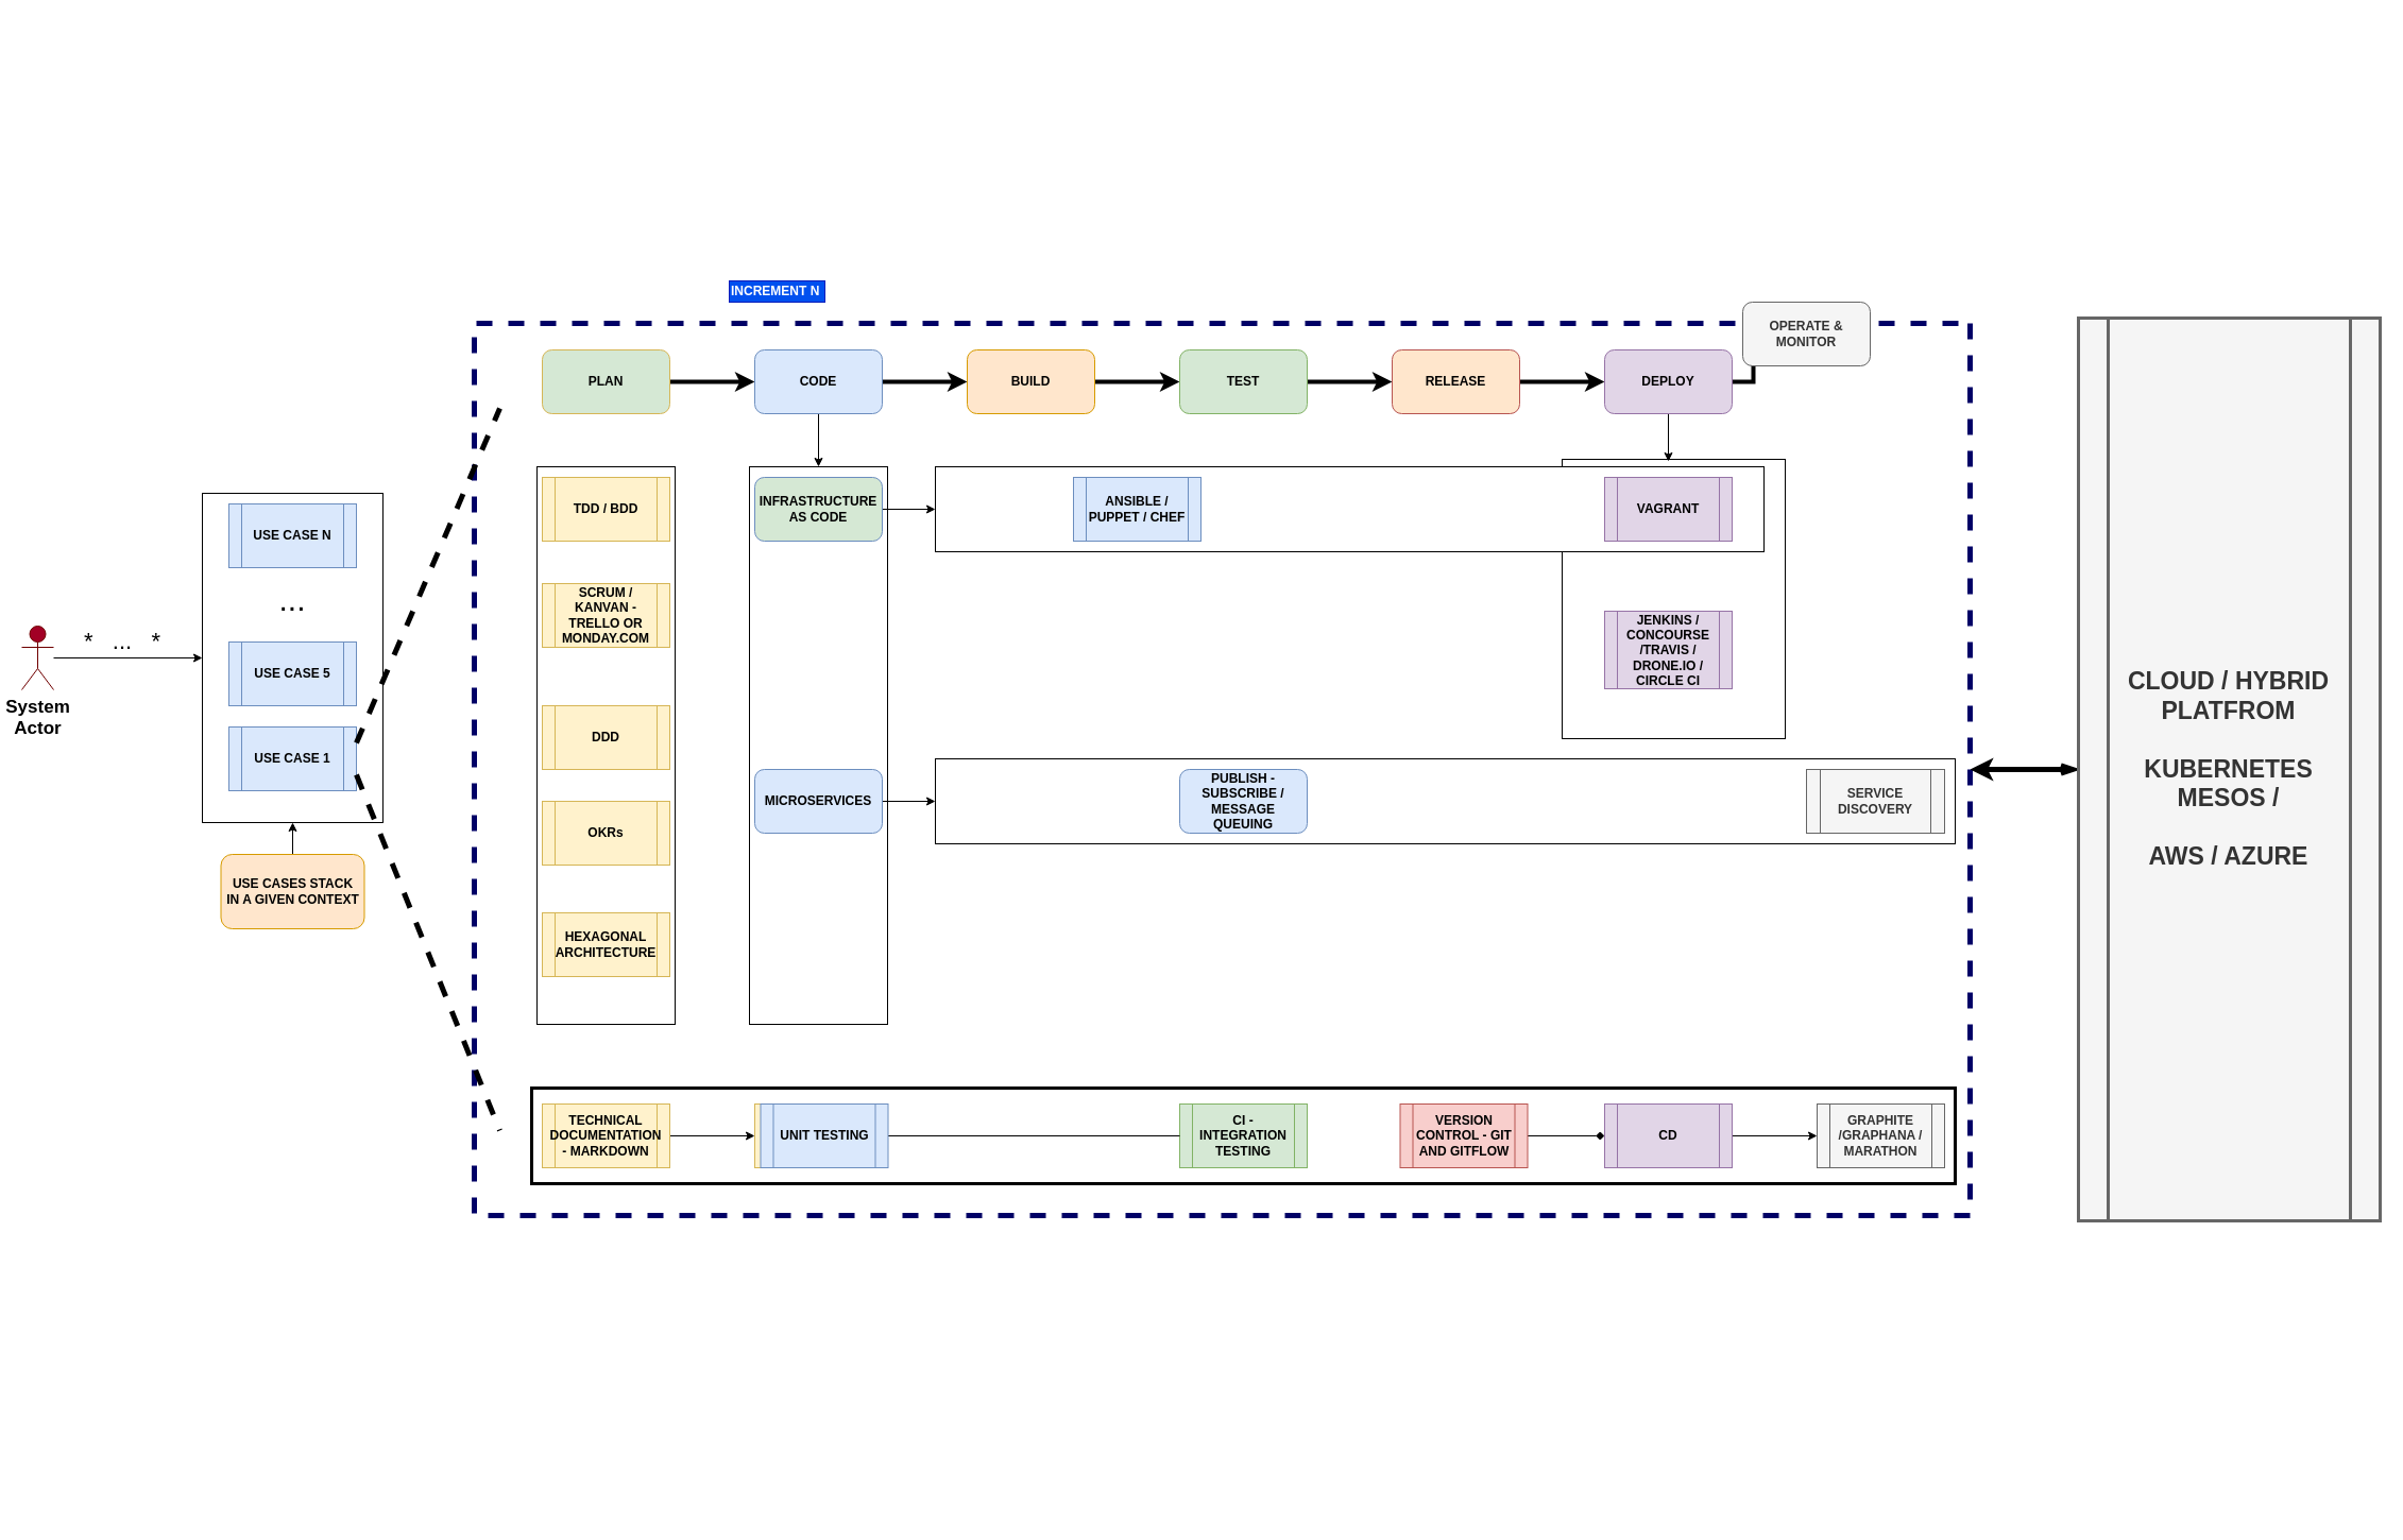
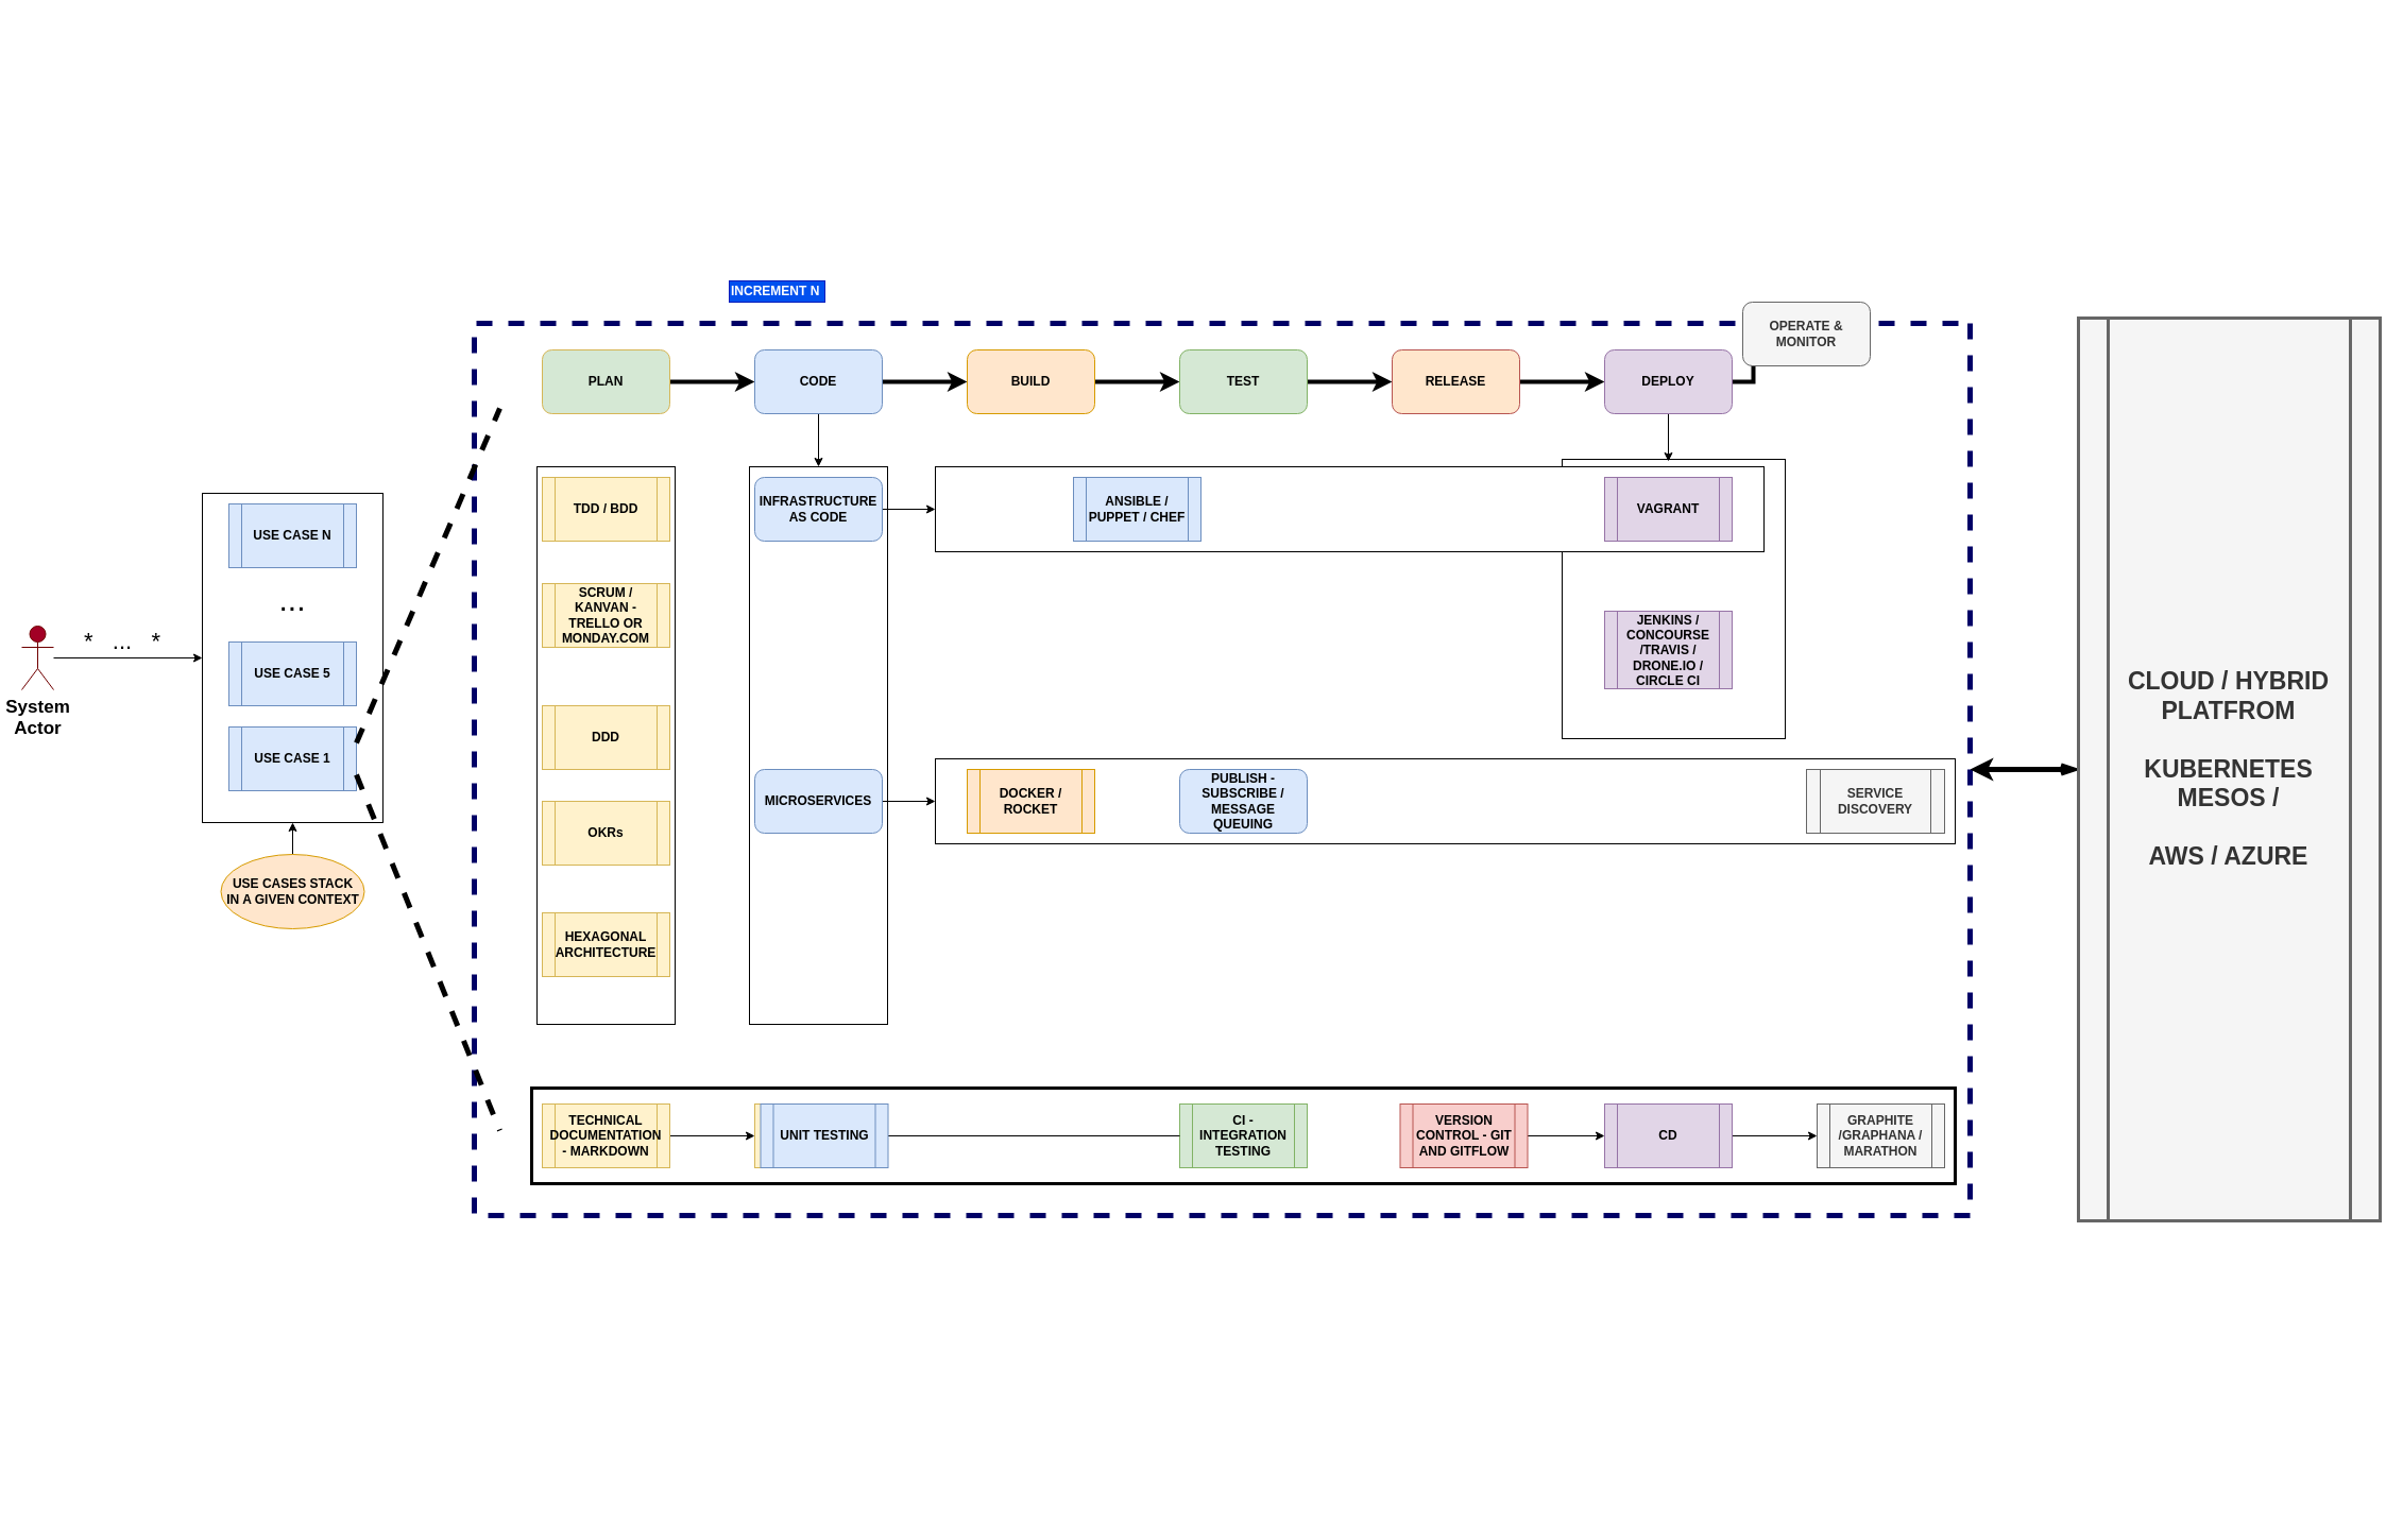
- <mxCell id="8" value="INFRASTRUCTURE AS CODE " style="rounded=1;whiteSpace=wrap;html=1;fontStyle=1;fillColor=#d5e8d4;strokeColor=#6c8ebf;" parent="1" vertex="1"><mxGeometry x="710" y="449" width="120" height="60" as="geometry" /></mxCell>
+ <mxCell id="8" value="INFRASTRUCTURE AS CODE " style="rounded=1;whiteSpace=wrap;html=1;fontStyle=1;fillColor=#dae8fc;strokeColor=#6c8ebf;" parent="1" vertex="1"><mxGeometry x="710" y="449" width="120" height="60" as="geometry" /></mxCell>
+ <mxCell id="30" value="DOCKER / ROCKET " style="shape=process;whiteSpace=wrap;html=1;fontStyle=1;fillColor=#ffe6cc;strokeColor=#d79b00;" parent="1" vertex="1"><mxGeometry x="910" y="724" width="120" height="60" as="geometry" /></mxCell>
- <mxCell id="46" value="&lt;div&gt;USE CASES STACK&lt;/div&gt;&lt;div&gt;IN A GIVEN CONTEXT&lt;br&gt;&lt;/div&gt;" style="rounded=1;whiteSpace=wrap;html=1;fillColor=#ffe6cc;strokeColor=#d79b00;fontStyle=1" parent="1" vertex="1"><mxGeometry x="207.5" y="804" width="135" height="70" as="geometry" /></mxCell>
+ <mxCell id="46" value="&lt;div&gt;USE CASES STACK&lt;/div&gt;&lt;div&gt;IN A GIVEN CONTEXT&lt;br&gt;&lt;/div&gt;" style="ellipse;whiteSpace=wrap;html=1;fillColor=#ffe6cc;strokeColor=#d79b00;fontStyle=1;" parent="1" vertex="1"><mxGeometry x="207.5" y="804" width="135" height="70" as="geometry" /></mxCell>
- <mxCell id="37" style="edgeStyle=orthogonalEdgeStyle;rounded=0;orthogonalLoop=1;jettySize=auto;html=1;entryX=0;entryY=0.5;entryDx=0;entryDy=0;endArrow=diamond;" parent="1" source="38" target="60" edge="1"><mxGeometry relative="1" as="geometry" /></mxCell>
+ <mxCell id="37" style="edgeStyle=orthogonalEdgeStyle;rounded=0;orthogonalLoop=1;jettySize=auto;html=1;entryX=0;entryY=0.5;entryDx=0;entryDy=0;" parent="1" source="38" target="60" edge="1"><mxGeometry relative="1" as="geometry" /></mxCell>
